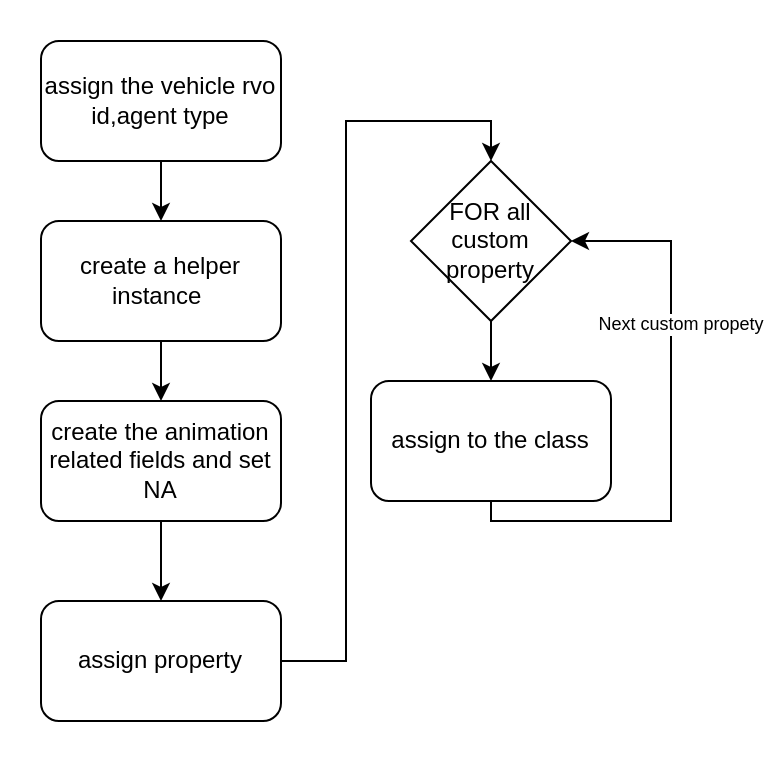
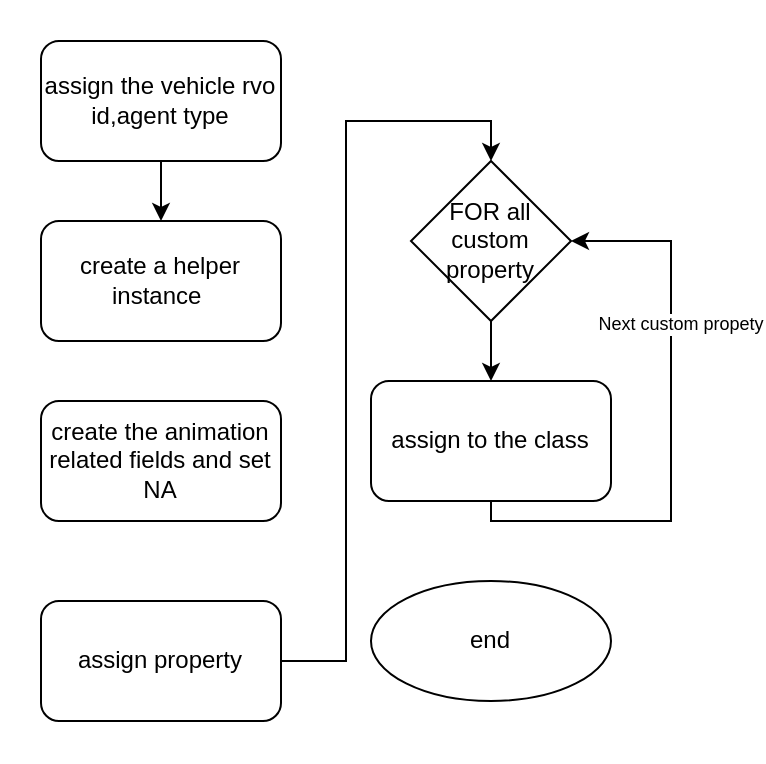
- <mxCell id="4" value="" style="edgeStyle=orthogonalEdgeStyle;rounded=0;orthogonalLoop=1;jettySize=auto;html=1;" parent="1" source="5" target="7" edge="1"><mxGeometry relative="1" as="geometry" /></mxCell>
- <mxCell id="6" value="" style="edgeStyle=orthogonalEdgeStyle;rounded=0;orthogonalLoop=1;jettySize=auto;html=1;" parent="1" source="7" target="9" edge="1"><mxGeometry relative="1" as="geometry" /></mxCell>
+ <mxCell id="15" value="end" style="ellipse;whiteSpace=wrap;html=1;" parent="1" vertex="1"><mxGeometry x="185" y="290" width="120" height="60" as="geometry" /></mxCell>
